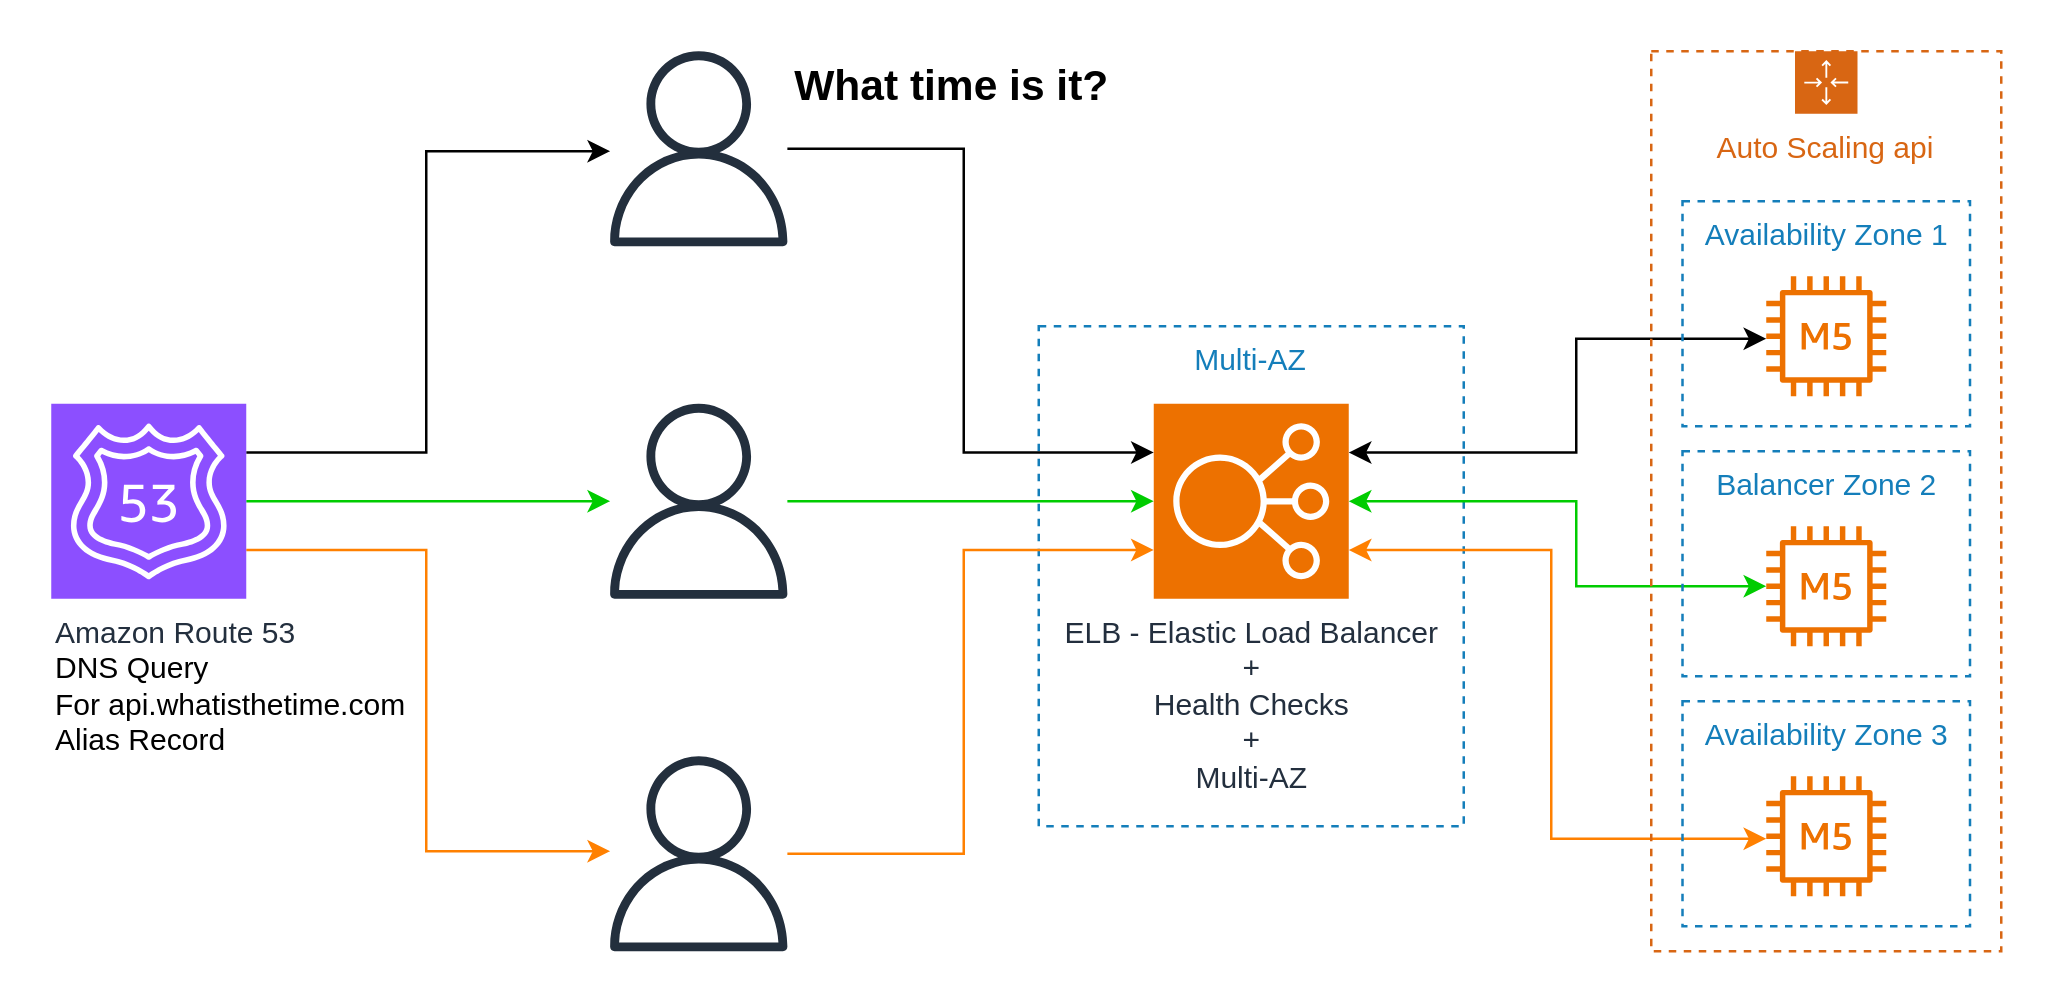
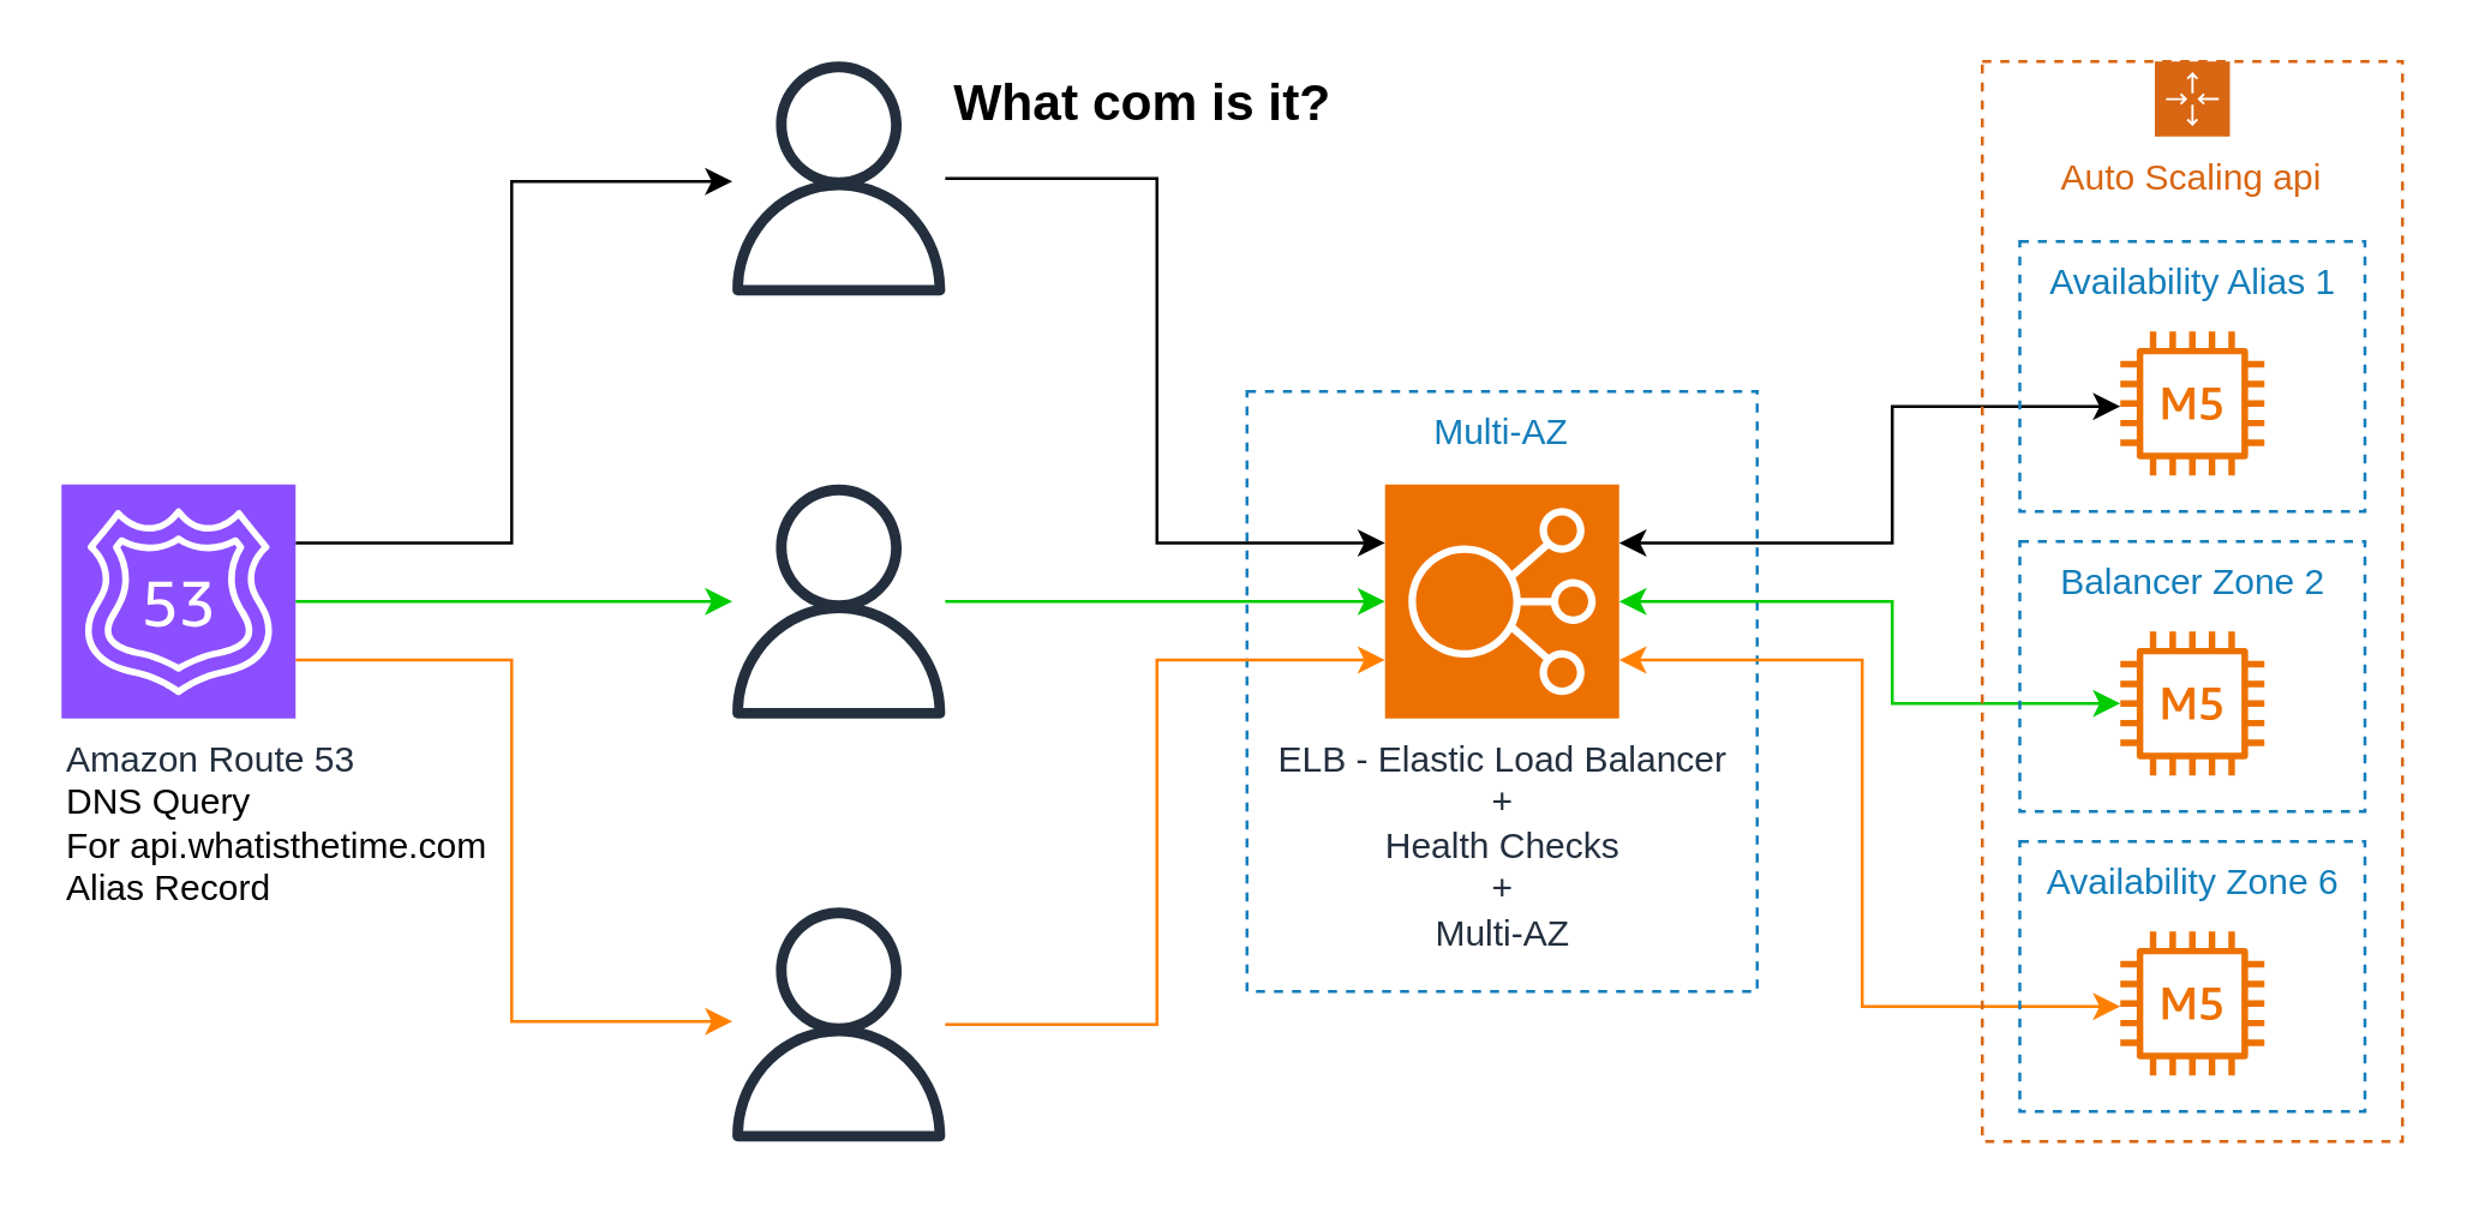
- <mxCell id="24" value="What time is it?" style="text;html=1;align=center;verticalAlign=middle;resizable=0;points=[];autosize=1;strokeColor=none;fillColor=none;fontStyle=1;fontSize=17;" vertex="1" parent="1"><mxGeometry x="310" y="20" width="140" height="30" as="geometry" /></mxCell>
+ <mxCell id="24" value="What com is it?" style="text;html=1;align=center;verticalAlign=middle;resizable=0;points=[];autosize=1;strokeColor=none;fillColor=none;fontStyle=1;fontSize=17;" vertex="1" parent="1"><mxGeometry x="310" y="20" width="140" height="30" as="geometry" /></mxCell>
- <mxCell id="14" value="Availability Zone 1" style="fillColor=none;strokeColor=#147EBA;dashed=1;verticalAlign=top;fontStyle=0;fontColor=#147EBA;whiteSpace=wrap;html=1;" vertex="1" parent="13"><mxGeometry x="12.5" y="60" width="115" height="90" as="geometry" /></mxCell>
+ <mxCell id="14" value="Availability Alias 1" style="fillColor=none;strokeColor=#147EBA;dashed=1;verticalAlign=top;fontStyle=0;fontColor=#147EBA;whiteSpace=wrap;html=1;" vertex="1" parent="13"><mxGeometry x="12.5" y="60" width="115" height="90" as="geometry" /></mxCell>
- <mxCell id="18" value="Availability Zone 3" style="fillColor=none;strokeColor=#147EBA;dashed=1;verticalAlign=top;fontStyle=0;fontColor=#147EBA;whiteSpace=wrap;html=1;" vertex="1" parent="13"><mxGeometry x="12.5" y="260" width="115" height="90" as="geometry" /></mxCell>
+ <mxCell id="18" value="Availability Zone 6" style="fillColor=none;strokeColor=#147EBA;dashed=1;verticalAlign=top;fontStyle=0;fontColor=#147EBA;whiteSpace=wrap;html=1;" vertex="1" parent="13"><mxGeometry x="12.5" y="260" width="115" height="90" as="geometry" /></mxCell>
